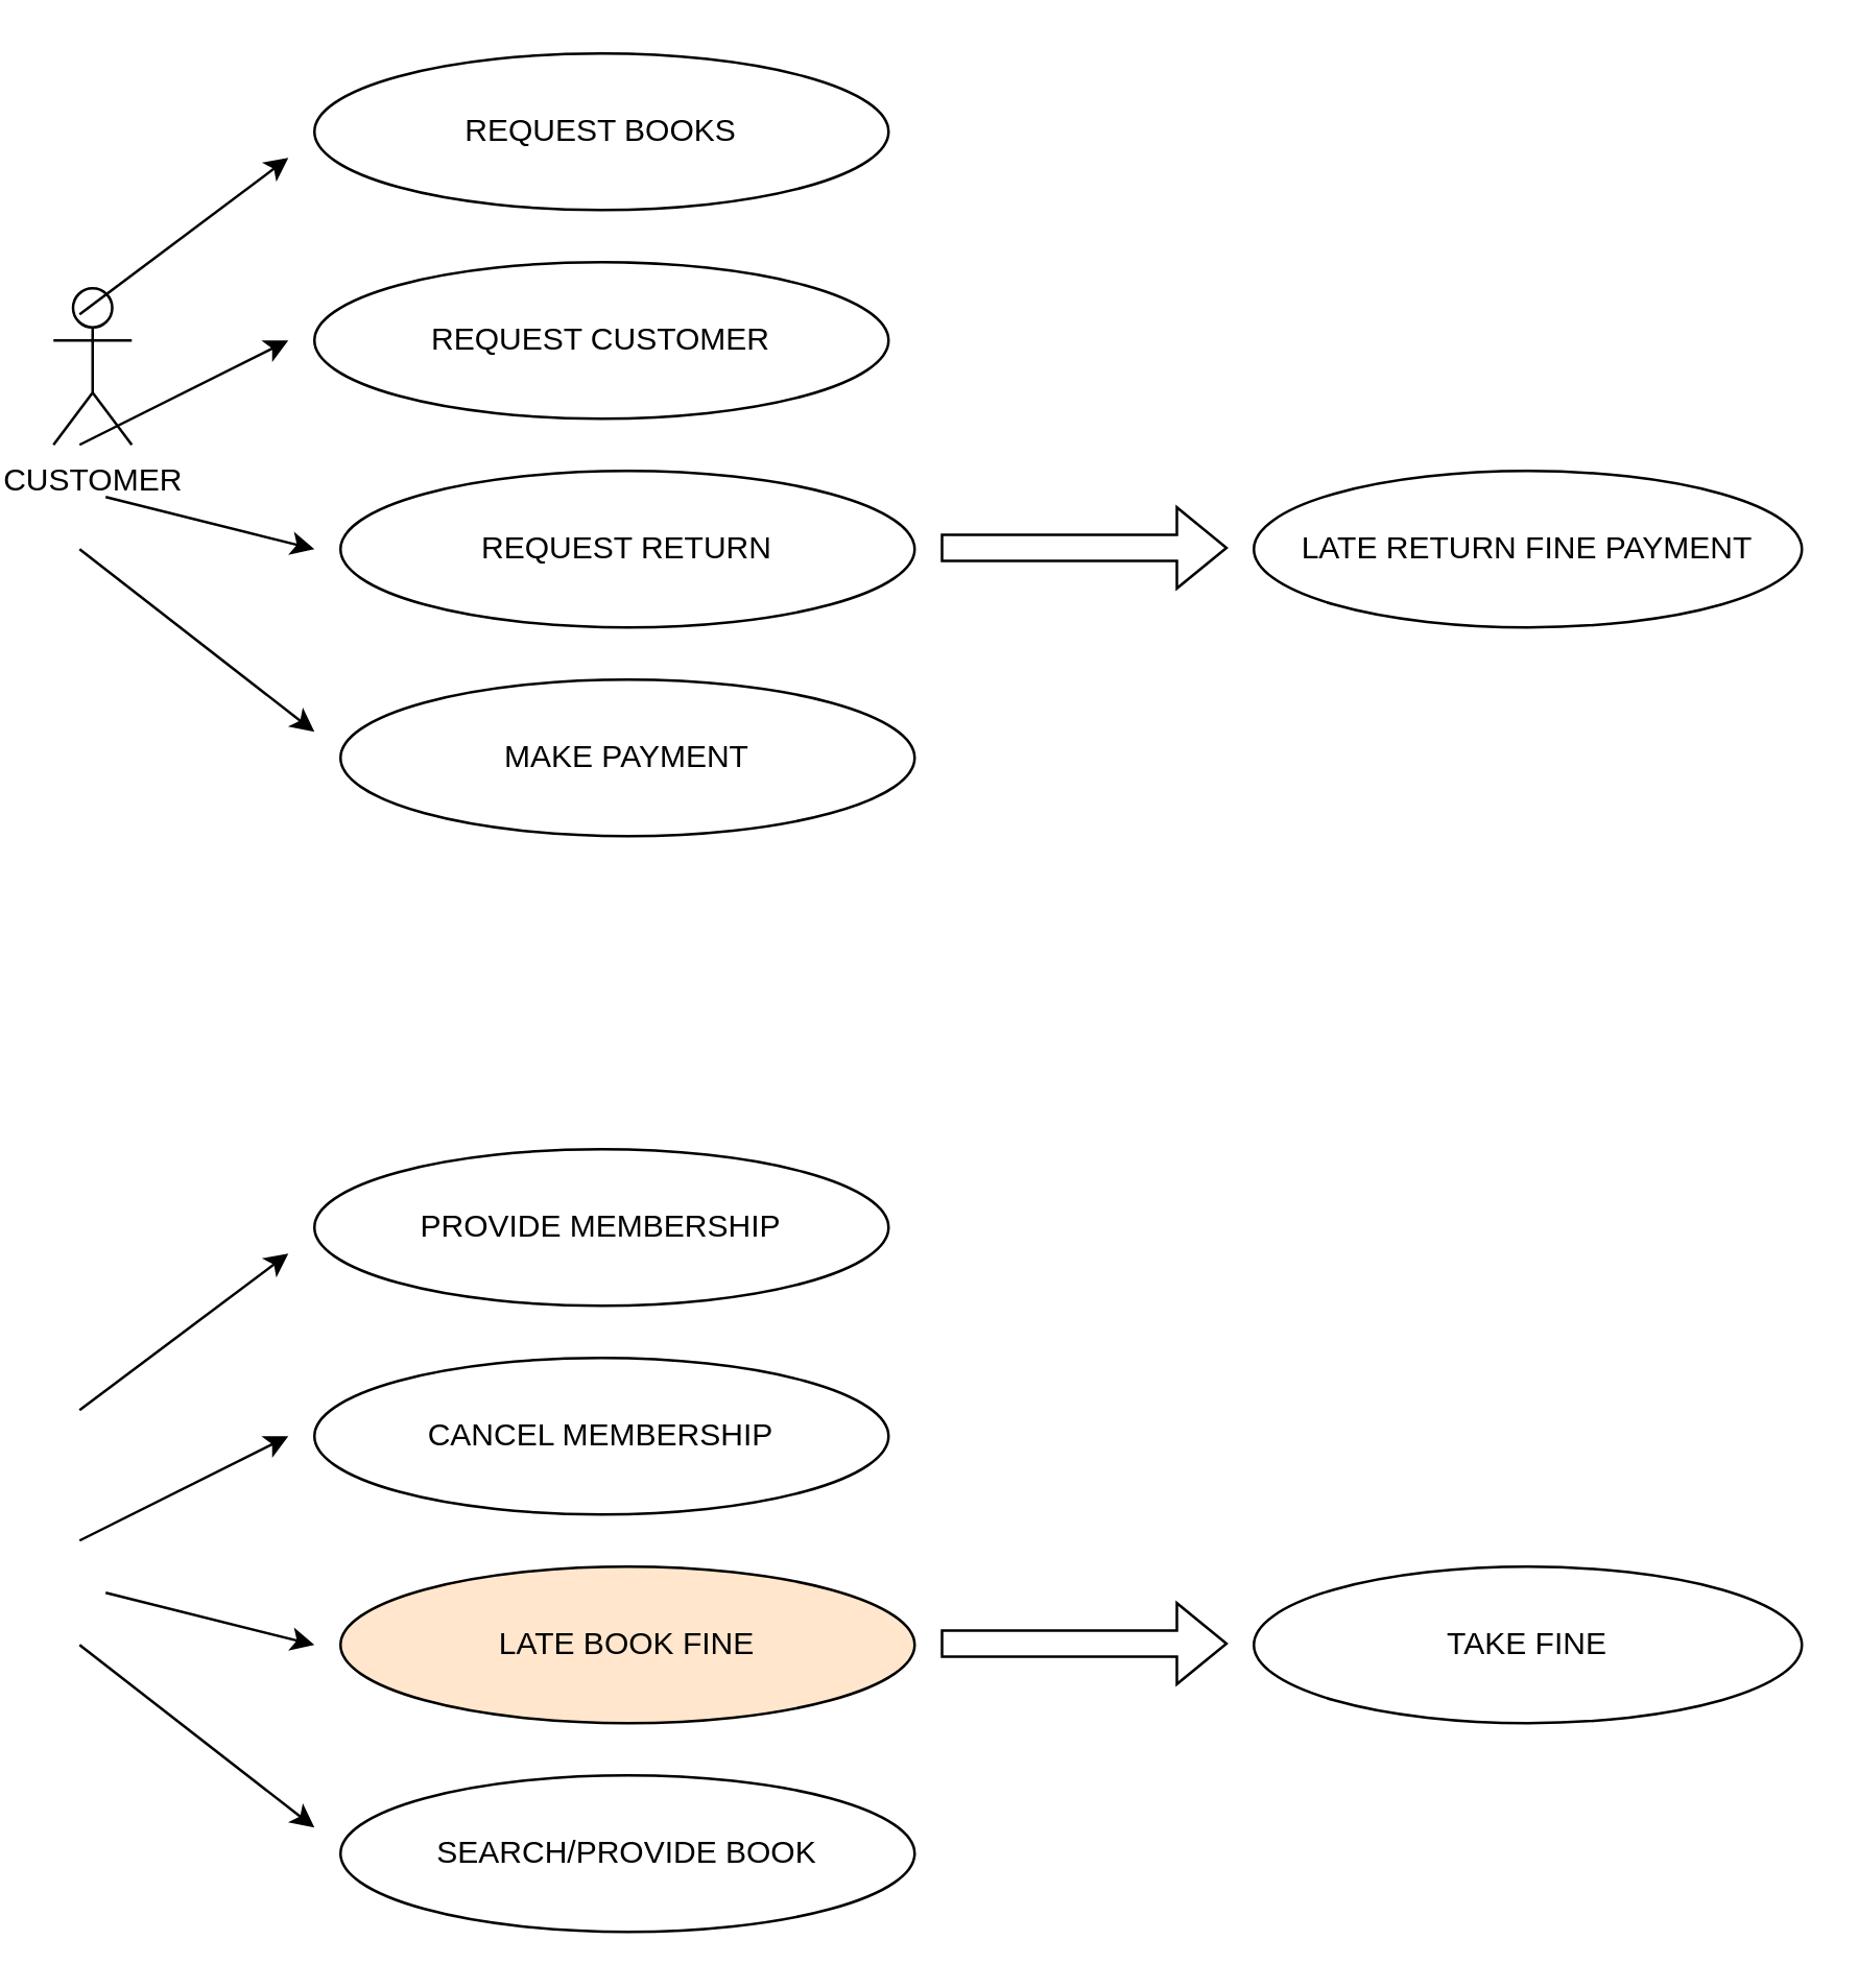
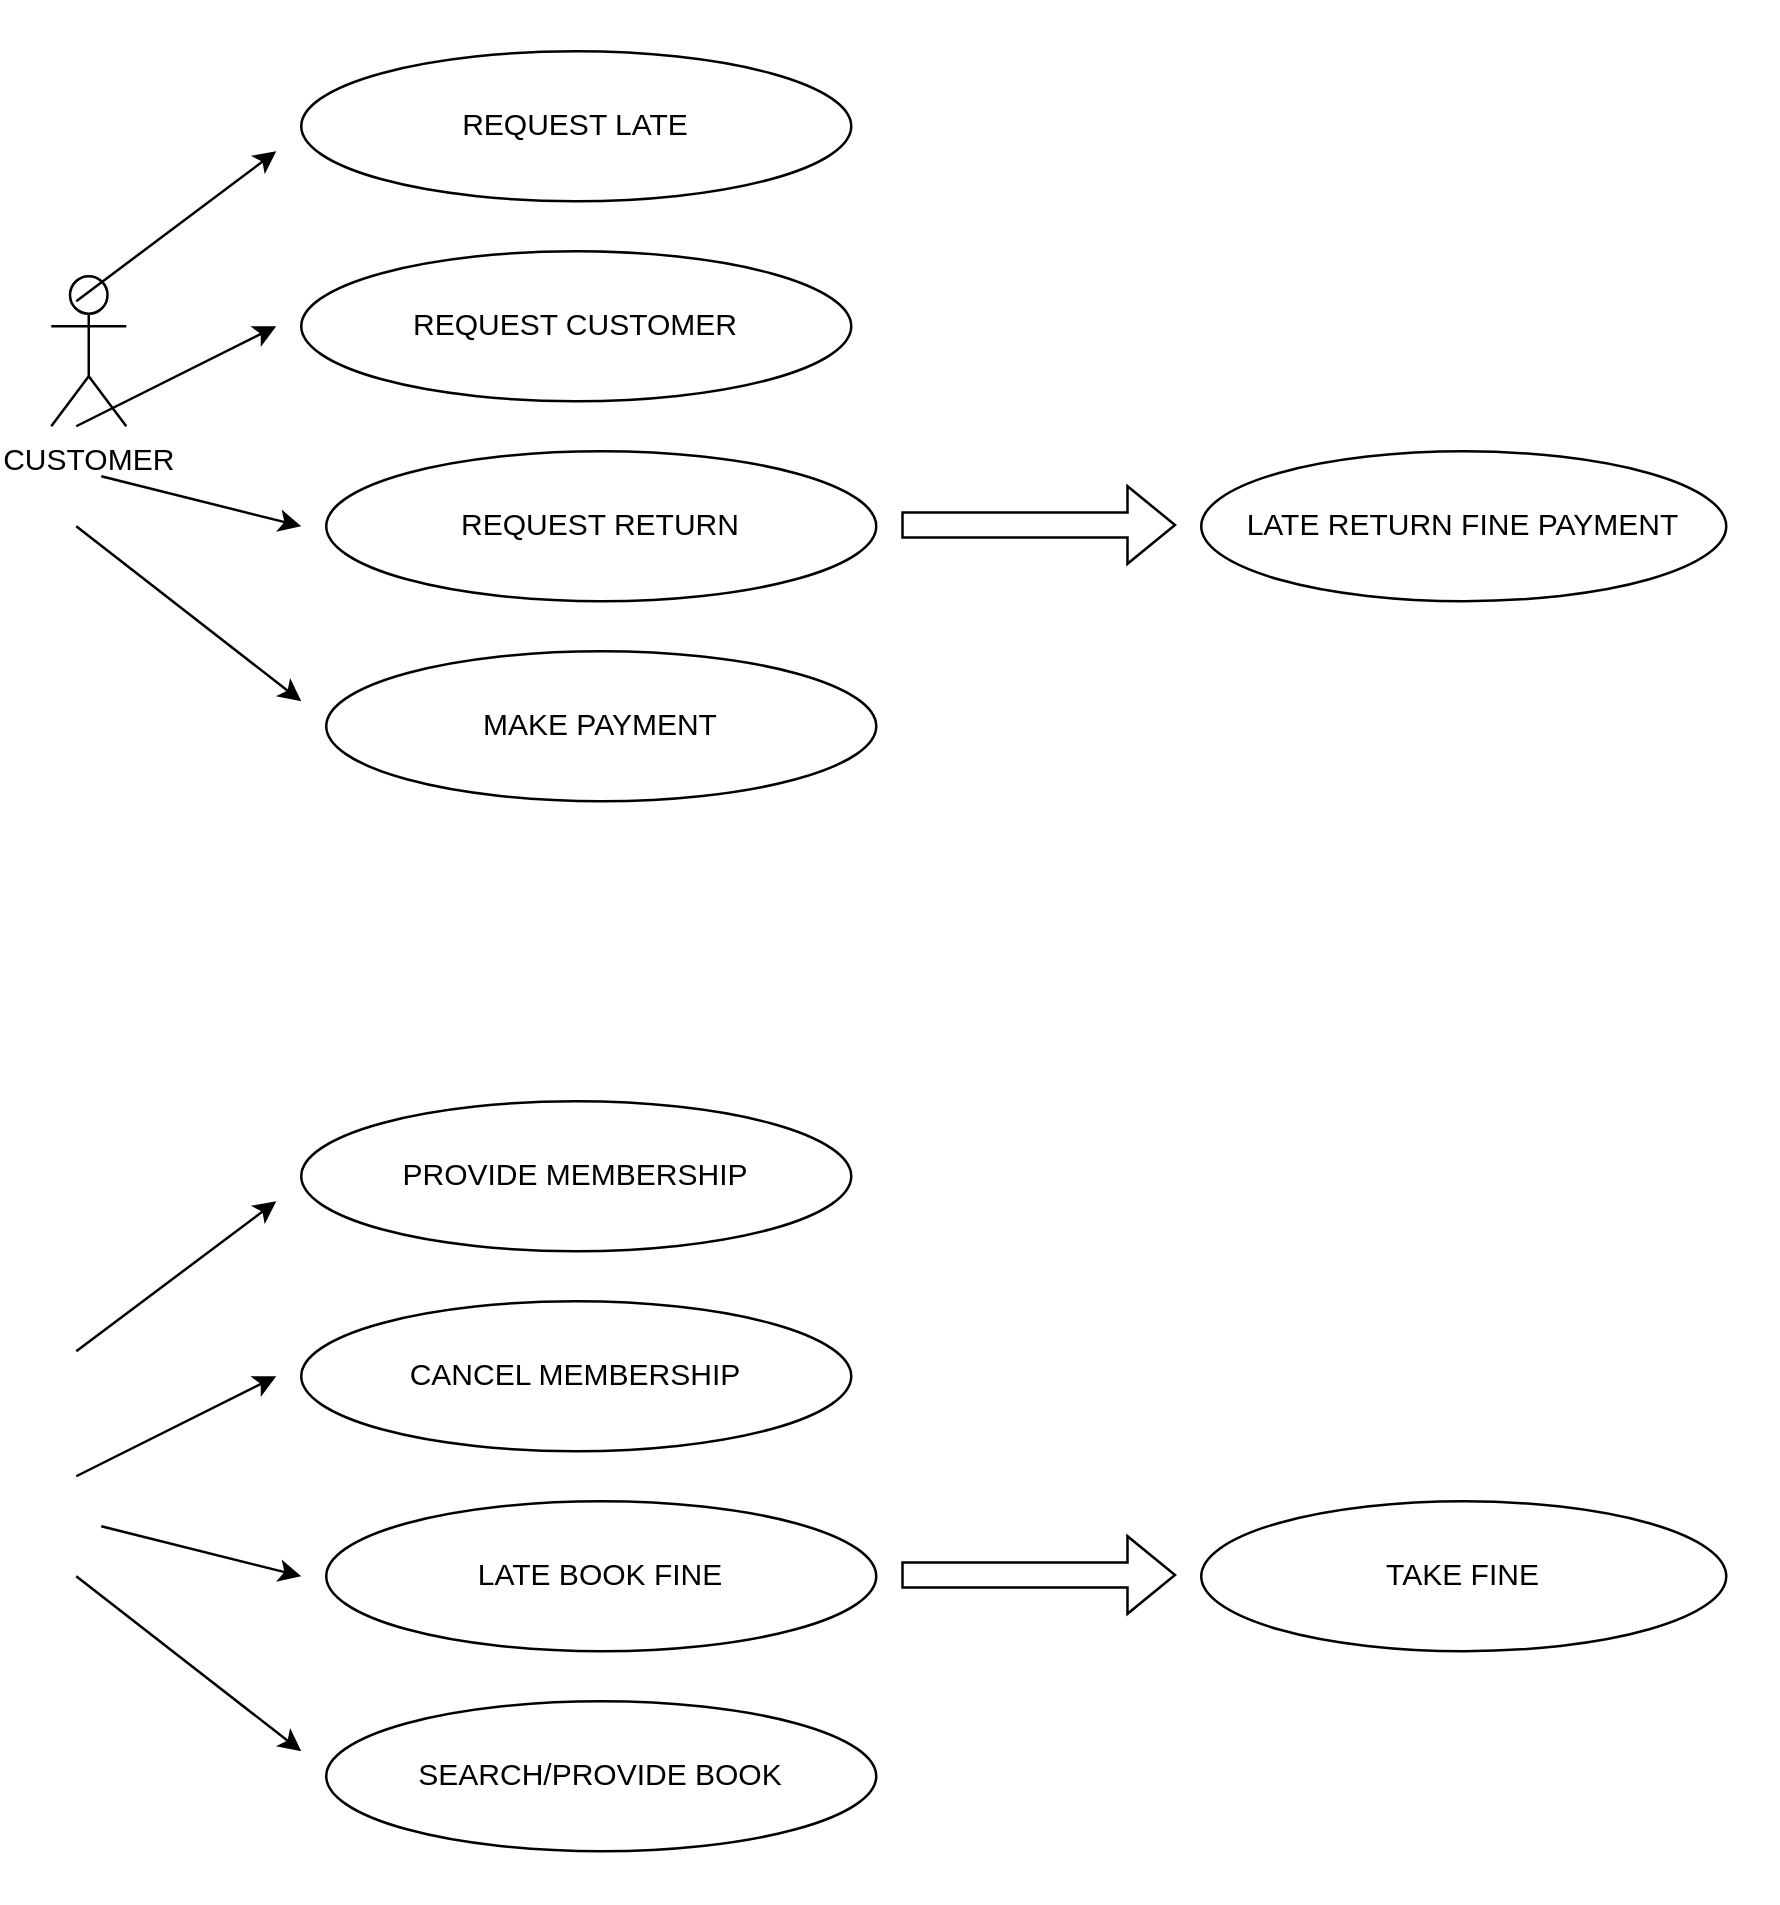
- <mxCell id="3" value="REQUEST BOOKS" style="ellipse;whiteSpace=wrap;html=1;" vertex="1" parent="1"><mxGeometry x="120" y="20" width="220" height="60" as="geometry" /></mxCell>
+ <mxCell id="3" value="REQUEST LATE" style="ellipse;whiteSpace=wrap;html=1;" vertex="1" parent="1"><mxGeometry x="120" y="20" width="220" height="60" as="geometry" /></mxCell>
- <mxCell id="15" value="LATE BOOK FINE" style="ellipse;whiteSpace=wrap;html=1;fillColor=#ffe6cc;" vertex="1" parent="1"><mxGeometry x="130" y="600" width="220" height="60" as="geometry" /></mxCell>
+ <mxCell id="15" value="LATE BOOK FINE" style="ellipse;whiteSpace=wrap;html=1;" vertex="1" parent="1"><mxGeometry x="130" y="600" width="220" height="60" as="geometry" /></mxCell>
